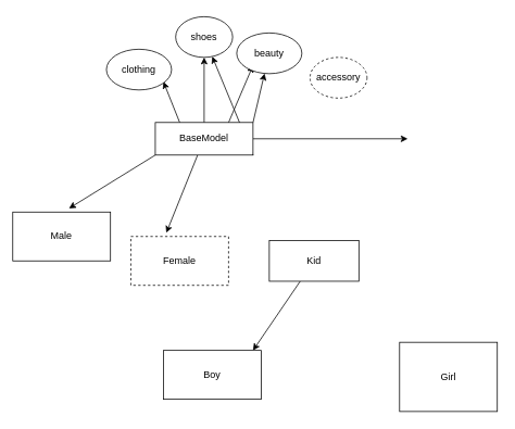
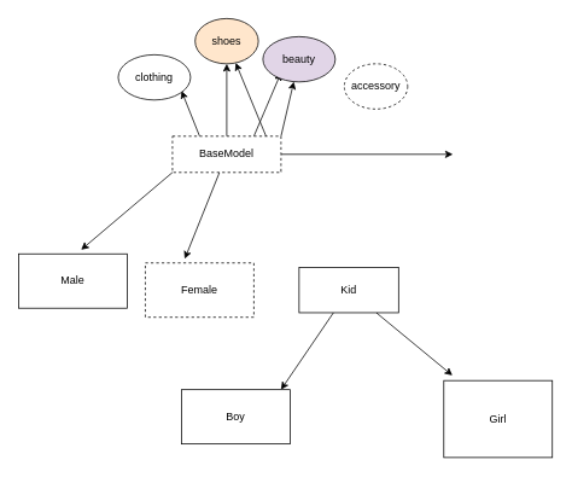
- <mxCell id="19" value="shoes" style="ellipse;whiteSpace=wrap;html=1;" vertex="1" parent="1"><mxGeometry x="215" y="20" width="70" height="50" as="geometry" /></mxCell>
+ <mxCell id="19" value="shoes" style="ellipse;whiteSpace=wrap;html=1;fillColor=#ffe6cc;" vertex="1" parent="1"><mxGeometry x="215" y="20" width="70" height="50" as="geometry" /></mxCell>
- <mxCell id="20" value="beauty" style="ellipse;whiteSpace=wrap;html=1;" vertex="1" parent="1"><mxGeometry x="290" y="40" width="80" height="50" as="geometry" /></mxCell>
+ <mxCell id="20" value="beauty" style="ellipse;whiteSpace=wrap;html=1;fillColor=#e1d5e7;" vertex="1" parent="1"><mxGeometry x="290" y="40" width="80" height="50" as="geometry" /></mxCell>
- <mxCell id="10" value="BaseModel" style="whiteSpace=wrap;html=1;" vertex="1" parent="1"><mxGeometry x="190" y="150" width="120" height="40" as="geometry" /></mxCell>
+ <mxCell id="10" value="BaseModel" style="whiteSpace=wrap;html=1;dashed=1;" vertex="1" parent="1"><mxGeometry x="190" y="150" width="120" height="40" as="geometry" /></mxCell>
- <mxCell id="12" value="Male" style="whiteSpace=wrap;html=1;" vertex="1" parent="1"><mxGeometry x="15" y="260" width="120" height="60" as="geometry" /></mxCell>
+ <mxCell id="12" value="Male" style="whiteSpace=wrap;html=1;" vertex="1" parent="1"><mxGeometry x="20" y="280" width="120" height="60" as="geometry" /></mxCell>
+ <mxCell id="14" style="edgeStyle=none;html=1;entryX=0.079;entryY=-0.067;entryDx=0;entryDy=0;entryPerimeter=0;" edge="1" parent="1" source="15" target="17"><mxGeometry relative="1" as="geometry"><mxPoint x="610" y="125" as="targetPoint" /></mxGeometry></mxCell>
